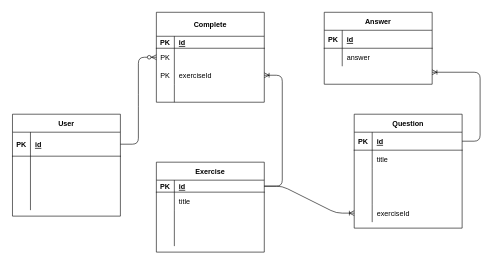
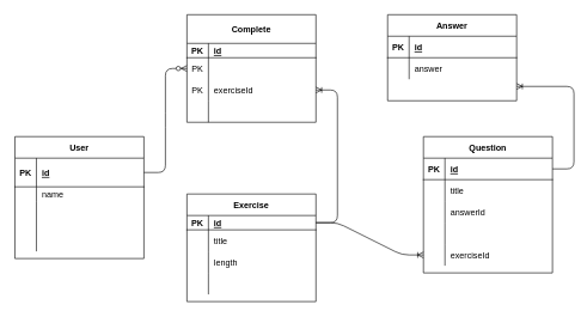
+ <mxCell id="8" value="name" style="shape=partialRectangle;connectable=0;fillColor=none;top=0;left=0;bottom=0;right=0;align=left;spacingLeft=6;overflow=hidden;" vertex="1" parent="6"><mxGeometry x="30" width="150" height="20" as="geometry" /></mxCell>
+ <mxCell id="36" value="answerId" style="shape=partialRectangle;connectable=0;fillColor=none;top=0;left=0;bottom=0;right=0;align=left;spacingLeft=6;overflow=hidden;" vertex="1" parent="34"><mxGeometry x="30" width="150" height="30" as="geometry" /></mxCell>
+ <mxCell id="23" value="length" style="shape=partialRectangle;connectable=0;fillColor=none;top=0;left=0;bottom=0;right=0;align=left;spacingLeft=6;overflow=hidden;" vertex="1" parent="21"><mxGeometry x="30" width="150" height="30" as="geometry" /></mxCell>
